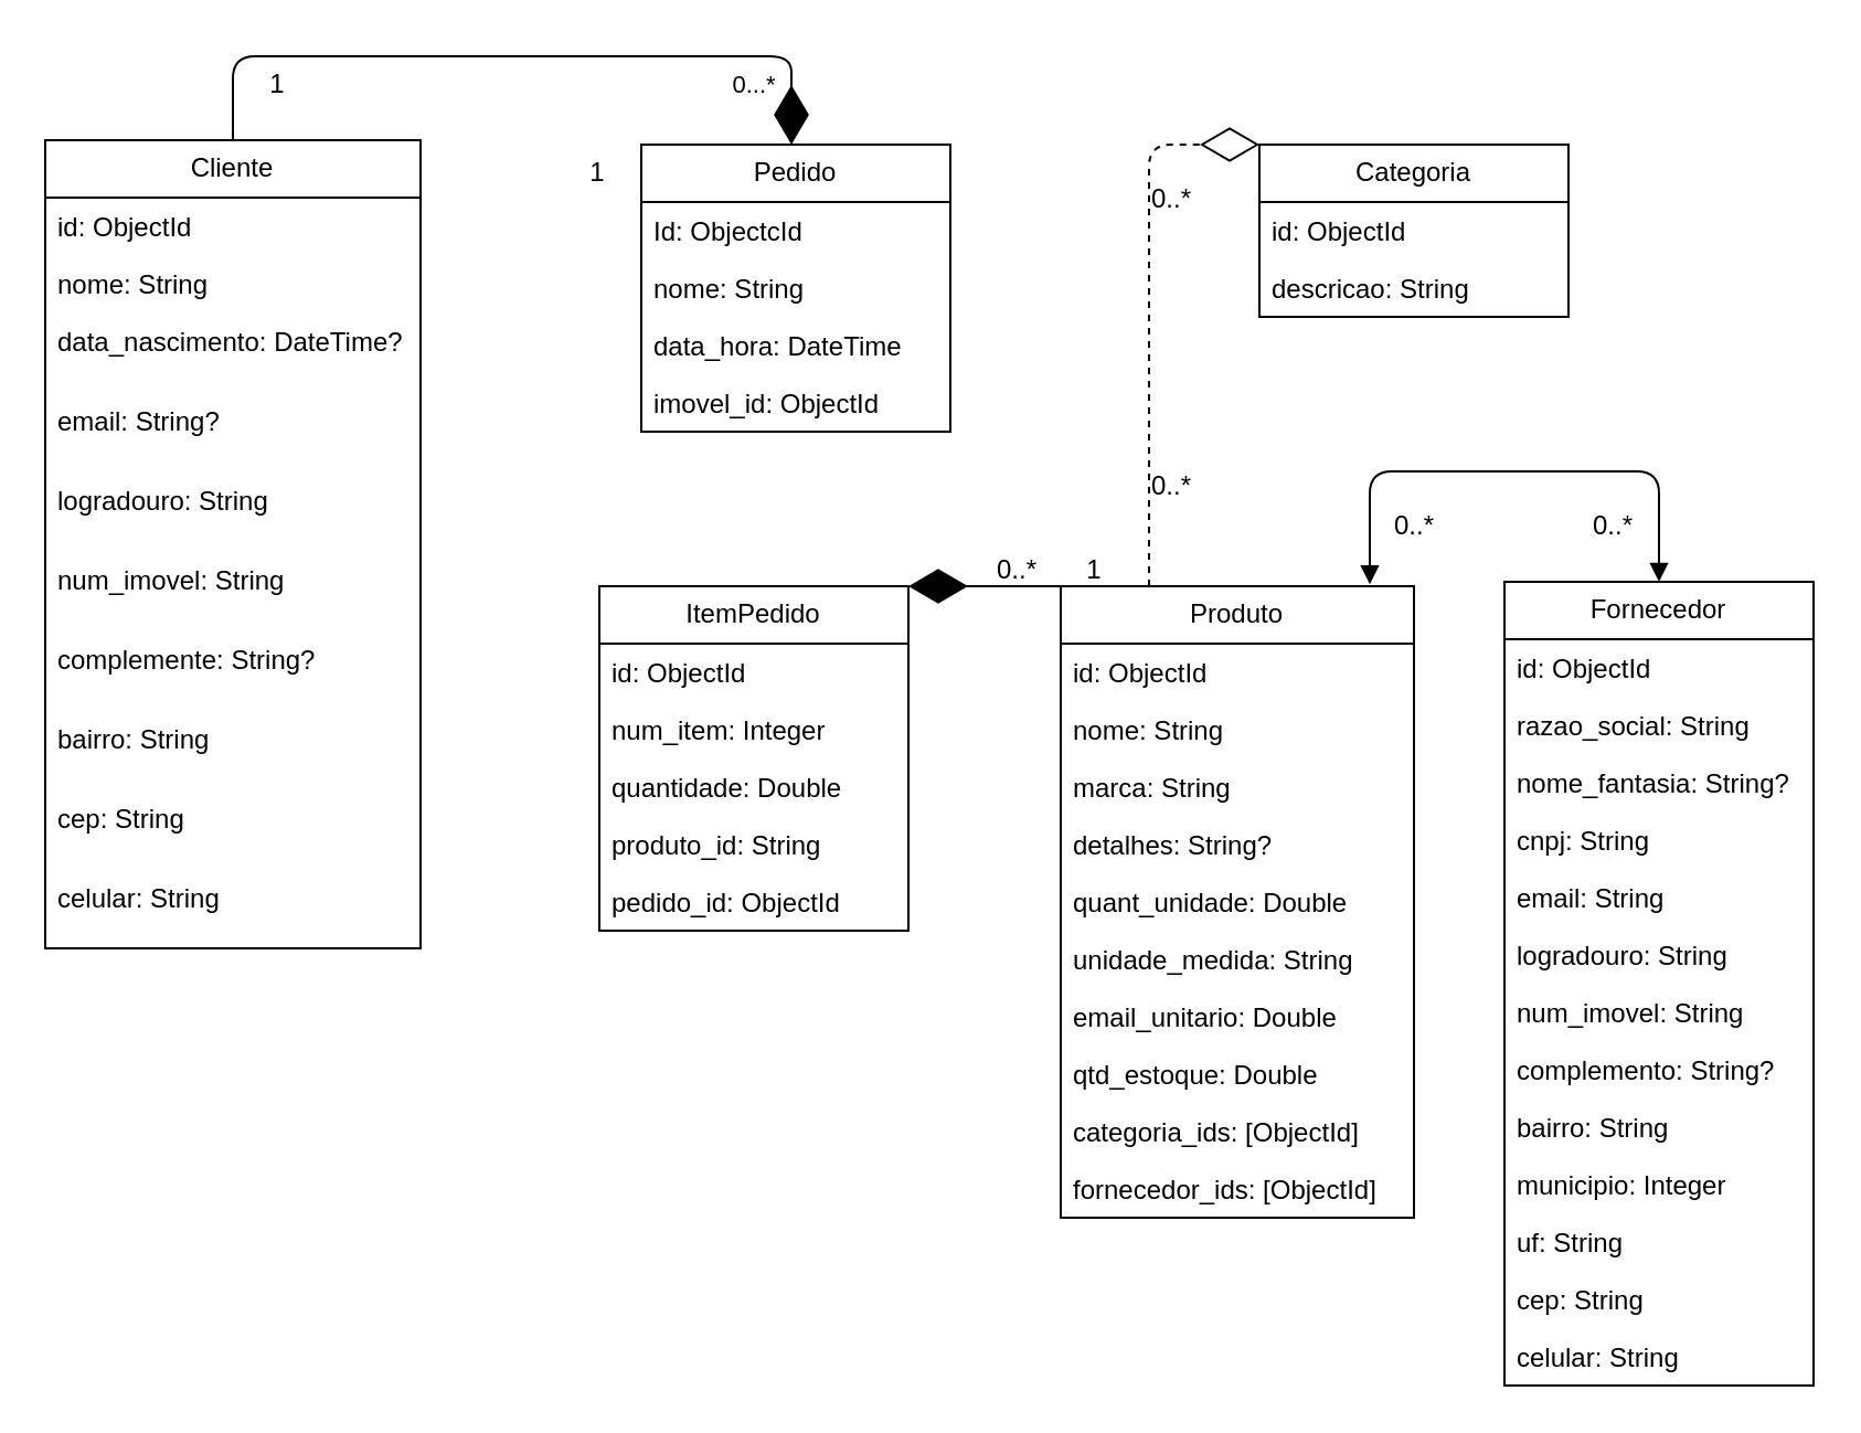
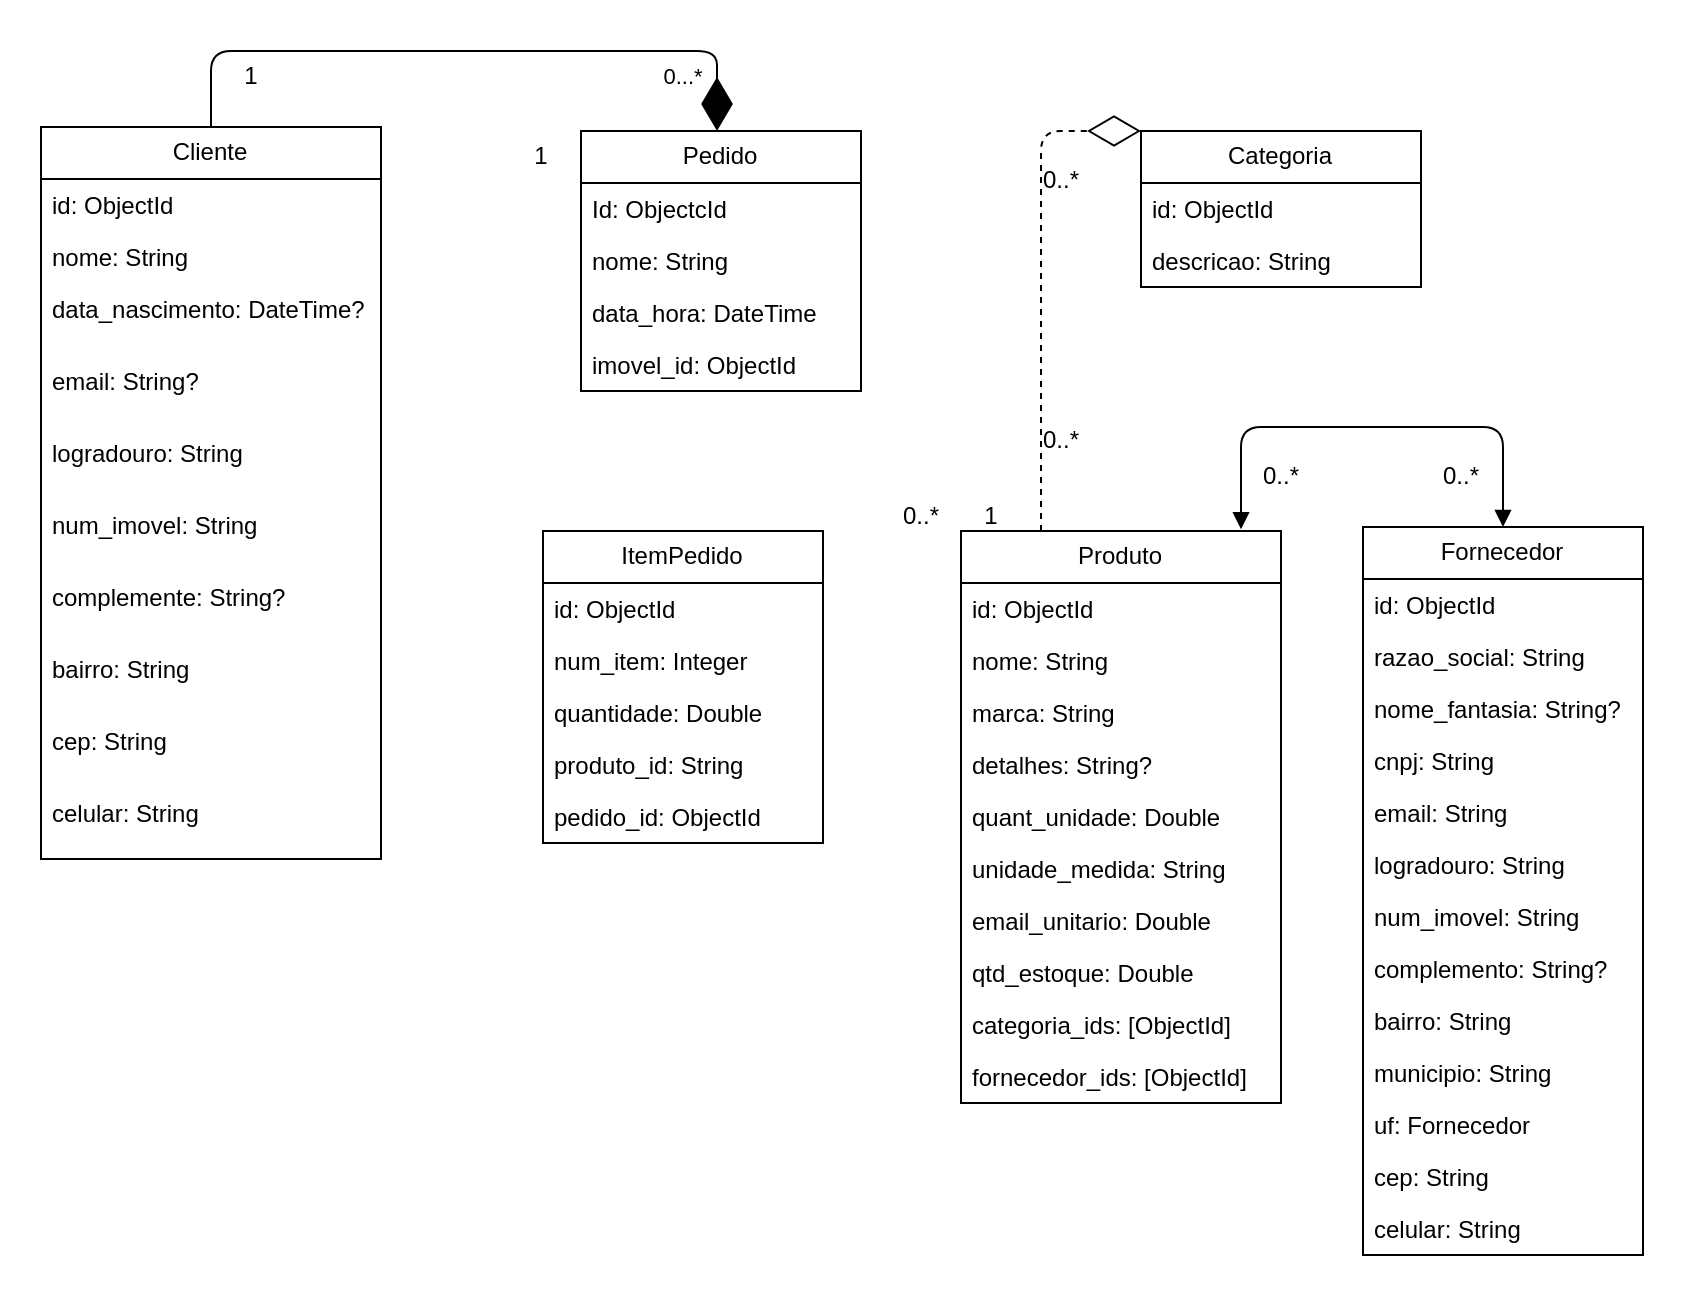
- <mxCell id="45" value="" style="endArrow=diamondThin;endFill=1;endSize=24;html=1;entryX=1;entryY=0;entryDx=0;entryDy=0;exitX=0;exitY=0;exitDx=0;exitDy=0;" parent="1" source="31" target="21" edge="1"><mxGeometry width="160" relative="1" as="geometry"><mxPoint x="510" y="302" as="sourcePoint" /><mxPoint x="500" y="262" as="targetPoint" /><Array as="points" /></mxGeometry></mxCell>
- <mxCell id="58" value="municipio: Integer" style="text;strokeColor=none;fillColor=none;align=left;verticalAlign=top;spacingLeft=4;spacingRight=4;overflow=hidden;rotatable=0;points=[[0,0.5],[1,0.5]];portConstraint=eastwest;whiteSpace=wrap;html=1;" parent="48" vertex="1"><mxGeometry y="260" width="140" height="26" as="geometry" /></mxCell>
+ <mxCell id="58" value="municipio: String" style="text;strokeColor=none;fillColor=none;align=left;verticalAlign=top;spacingLeft=4;spacingRight=4;overflow=hidden;rotatable=0;points=[[0,0.5],[1,0.5]];portConstraint=eastwest;whiteSpace=wrap;html=1;" parent="48" vertex="1"><mxGeometry y="260" width="140" height="26" as="geometry" /></mxCell>
- <mxCell id="59" value="uf: String" style="text;strokeColor=none;fillColor=none;align=left;verticalAlign=top;spacingLeft=4;spacingRight=4;overflow=hidden;rotatable=0;points=[[0,0.5],[1,0.5]];portConstraint=eastwest;whiteSpace=wrap;html=1;" parent="48" vertex="1"><mxGeometry y="286" width="140" height="26" as="geometry" /></mxCell>
+ <mxCell id="59" value="uf: Fornecedor" style="text;strokeColor=none;fillColor=none;align=left;verticalAlign=top;spacingLeft=4;spacingRight=4;overflow=hidden;rotatable=0;points=[[0,0.5],[1,0.5]];portConstraint=eastwest;whiteSpace=wrap;html=1;" parent="48" vertex="1"><mxGeometry y="286" width="140" height="26" as="geometry" /></mxCell>
